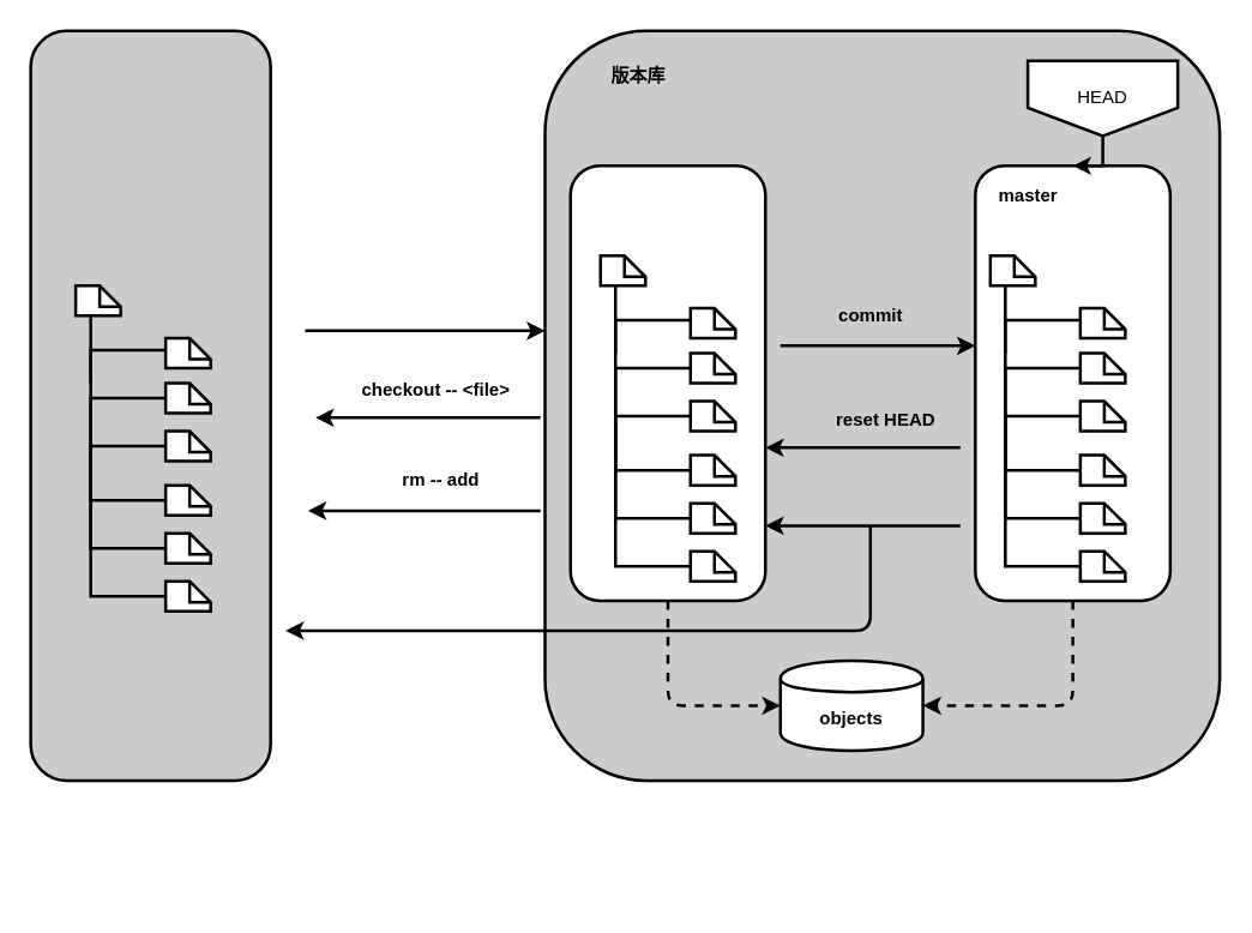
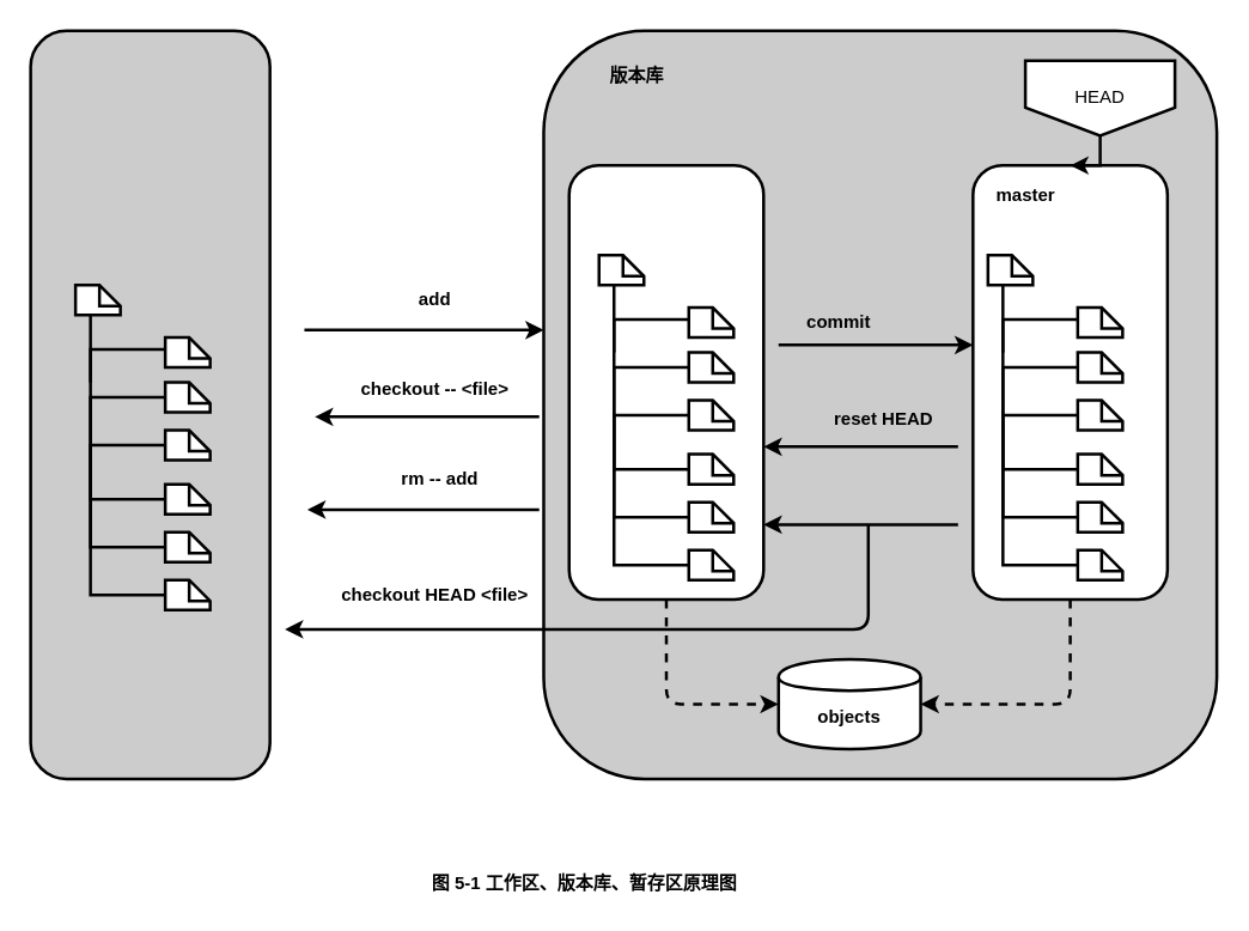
+ <mxCell id="62" value="add" style="text;html=1;align=center;verticalAlign=middle;resizable=0;points=[];autosize=1;fontStyle=1" vertex="1" parent="1"><mxGeometry x="270" y="190" width="40" height="20" as="geometry" /></mxCell>
- <mxCell id="66" value="commit" style="text;html=1;align=center;verticalAlign=middle;resizable=0;points=[];autosize=1;fontStyle=1" vertex="1" parent="1"><mxGeometry x="550" y="200" width="60" height="20" as="geometry" /></mxCell>
+ <mxCell id="66" value="commit" style="text;html=1;align=center;verticalAlign=middle;resizable=0;points=[];autosize=1;fontStyle=1" vertex="1" parent="1"><mxGeometry x="530" y="205" width="60" height="20" as="geometry" /></mxCell>
+ <mxCell id="65" value="checkout HEAD &amp;lt;file&amp;gt;" style="text;html=1;align=center;verticalAlign=middle;resizable=0;points=[];autosize=1;fontStyle=1" vertex="1" parent="1"><mxGeometry x="220" y="387" width="140" height="20" as="geometry" /></mxCell>
+ <mxCell id="73" value="&lt;b&gt;图 5-1 工作区、版本库、暂存区原理图&lt;/b&gt;" style="text;html=1;align=center;verticalAlign=middle;resizable=0;points=[];autosize=1;" vertex="1" parent="1"><mxGeometry x="280" y="580" width="220" height="20" as="geometry" /></mxCell>
